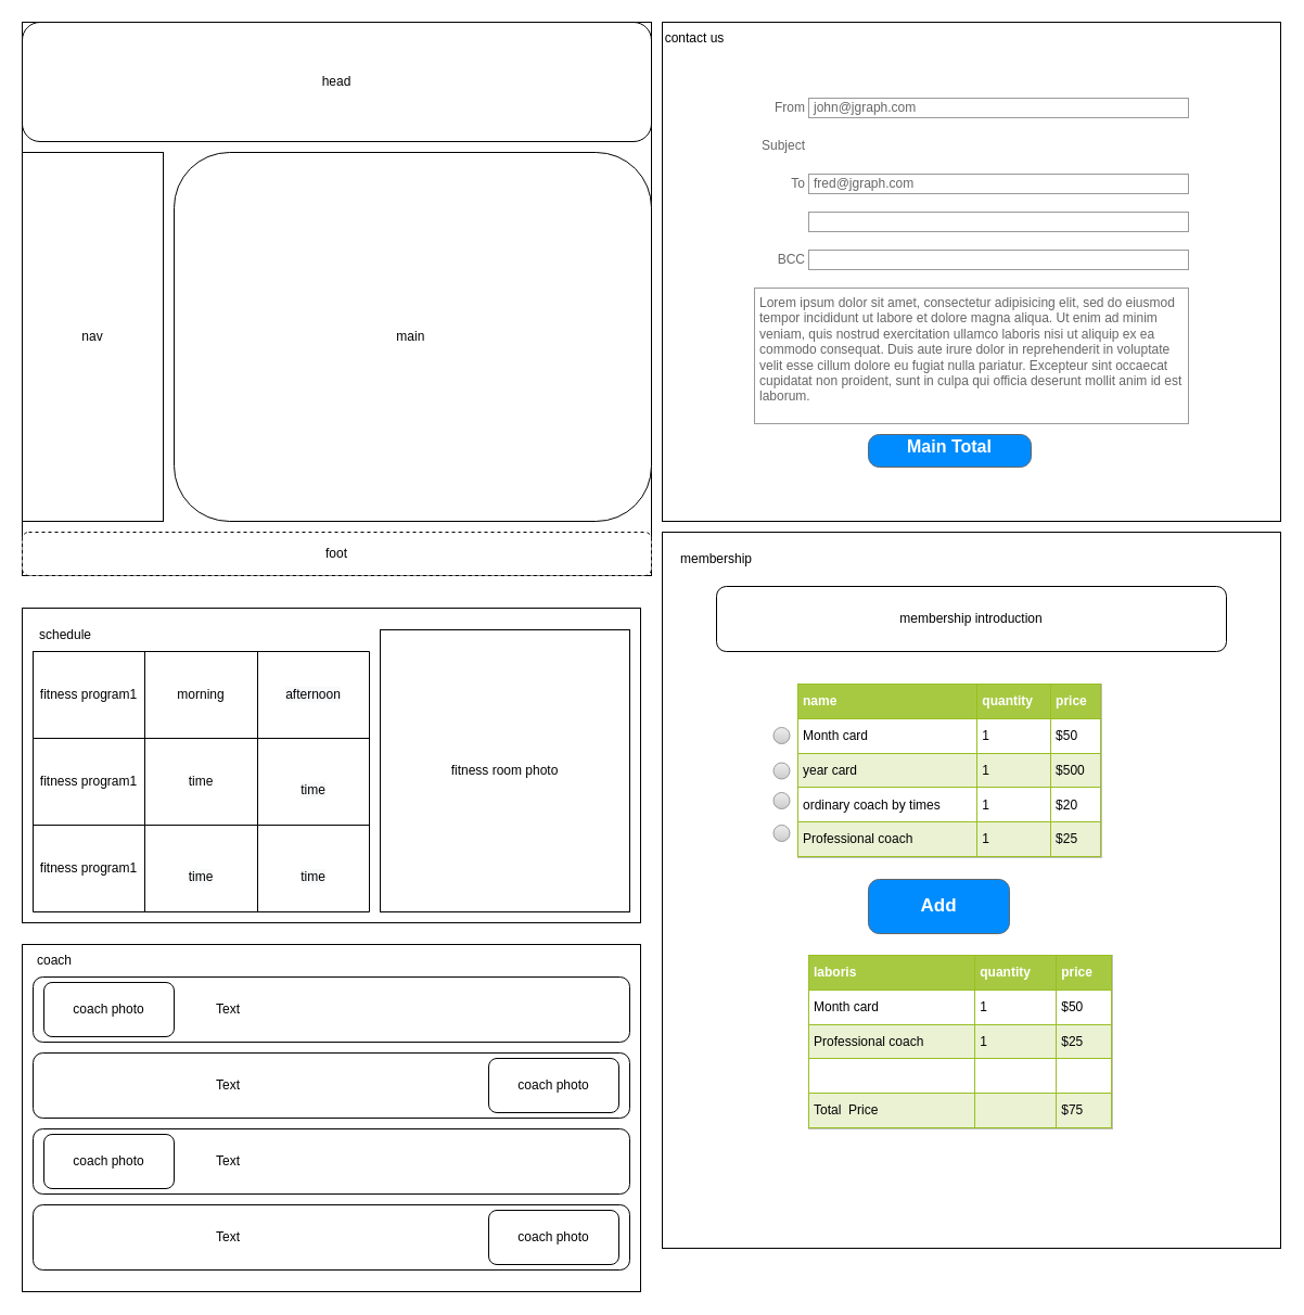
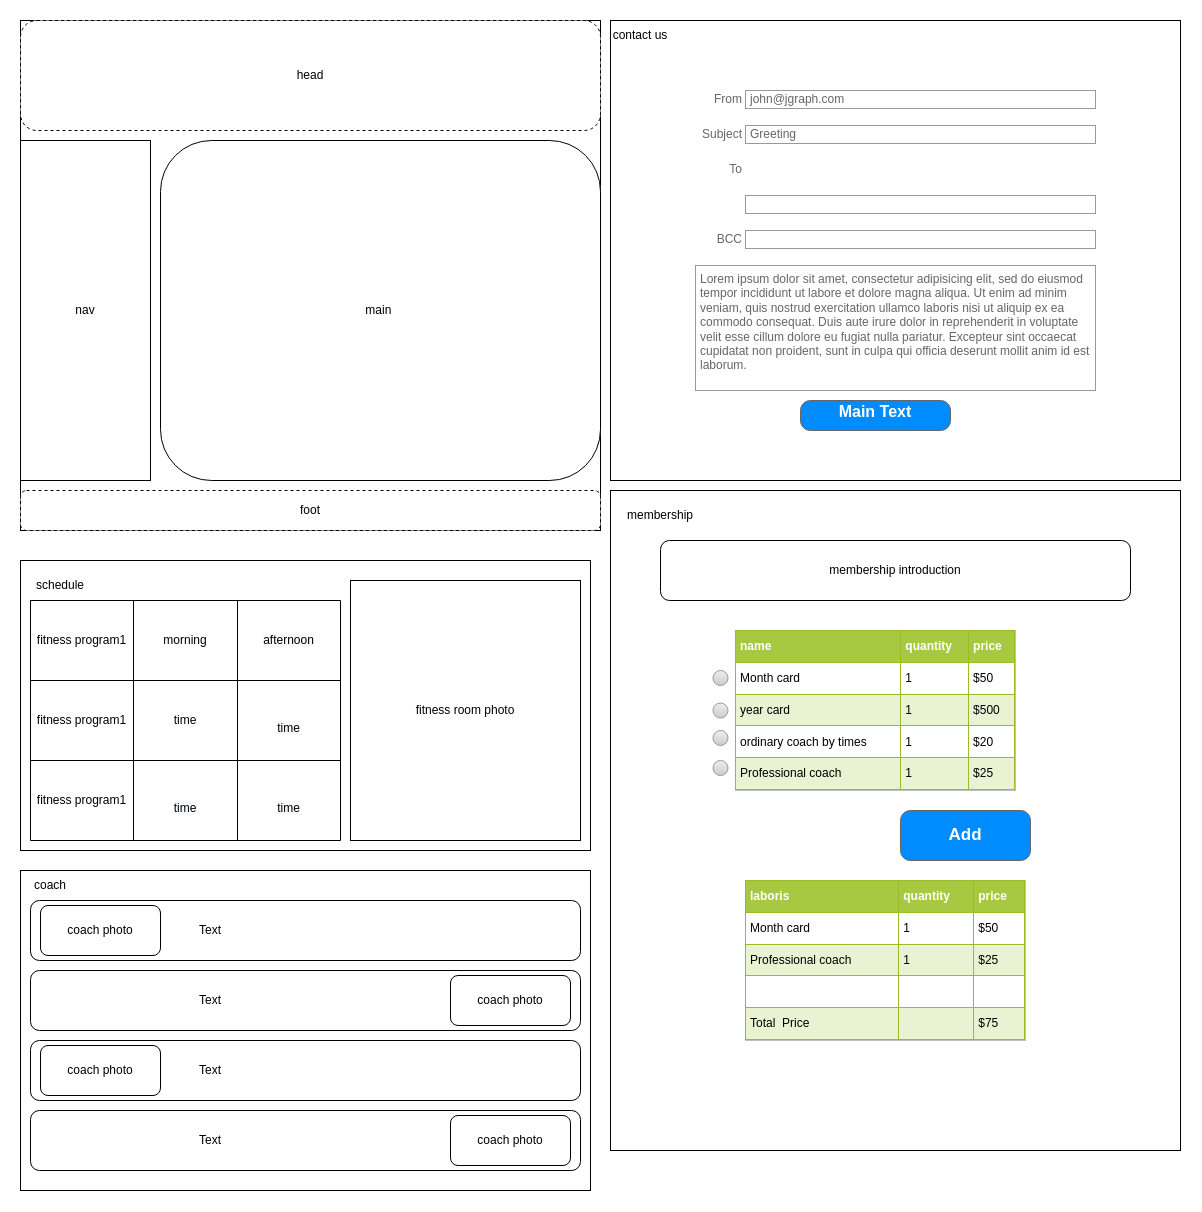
- <mxCell id="4" value="head&lt;br&gt;" style="rounded=1;whiteSpace=wrap;html=1;" vertex="1" parent="1"><mxGeometry x="20" y="20" width="580" height="110" as="geometry" /></mxCell>
+ <mxCell id="4" value="head&lt;br&gt;" style="rounded=1;whiteSpace=wrap;html=1;dashed=1;" vertex="1" parent="1"><mxGeometry x="20" y="20" width="580" height="110" as="geometry" /></mxCell>
+ <mxCell id="25" value="Greeting" style="strokeWidth=1;shadow=0;dashed=0;align=center;html=1;shape=mxgraph.mockup.forms.rrect;fillColor=#ffffff;rSize=0;fontColor=#666666;align=left;spacingLeft=3;strokeColor=#999999;" vertex="1" parent="1"><mxGeometry x="745" y="125" width="350" height="18" as="geometry" /></mxCell>
- <mxCell id="27" value="fred@jgraph.com" style="strokeWidth=1;shadow=0;dashed=0;align=center;html=1;shape=mxgraph.mockup.forms.rrect;fillColor=#ffffff;rSize=0;fontColor=#666666;align=left;spacingLeft=3;strokeColor=#999999;" vertex="1" parent="1"><mxGeometry x="745" y="160" width="350" height="18" as="geometry" /></mxCell>
- <mxCell id="35" value="Main Total" style="strokeWidth=1;shadow=0;dashed=0;align=center;html=1;shape=mxgraph.mockup.anchor;fontSize=16;fontColor=#ffffff;fontStyle=1;whiteSpace=wrap;" vertex="1" parent="34"><mxGeometry y="4.8" width="150" height="12" as="geometry" /></mxCell>
+ <mxCell id="35" value="Main Text" style="strokeWidth=1;shadow=0;dashed=0;align=center;html=1;shape=mxgraph.mockup.anchor;fontSize=16;fontColor=#ffffff;fontStyle=1;whiteSpace=wrap;" vertex="1" parent="34"><mxGeometry y="4.8" width="150" height="12" as="geometry" /></mxCell>
- <mxCell id="41" value="Add" style="strokeWidth=1;shadow=0;dashed=0;align=center;html=1;shape=mxgraph.mockup.buttons.button;strokeColor=#666666;fontColor=#ffffff;mainText=;buttonStyle=round;fontSize=17;fontStyle=1;fillColor=#008cff;whiteSpace=wrap;" vertex="1" parent="1"><mxGeometry x="800" y="810" width="130" height="50" as="geometry" /></mxCell>
+ <mxCell id="41" value="Add" style="strokeWidth=1;shadow=0;dashed=0;align=center;html=1;shape=mxgraph.mockup.buttons.button;strokeColor=#666666;fontColor=#ffffff;mainText=;buttonStyle=round;fontSize=17;fontStyle=1;fillColor=#008cff;whiteSpace=wrap;" vertex="1" parent="1"><mxGeometry x="900" y="810" width="130" height="50" as="geometry" /></mxCell>
